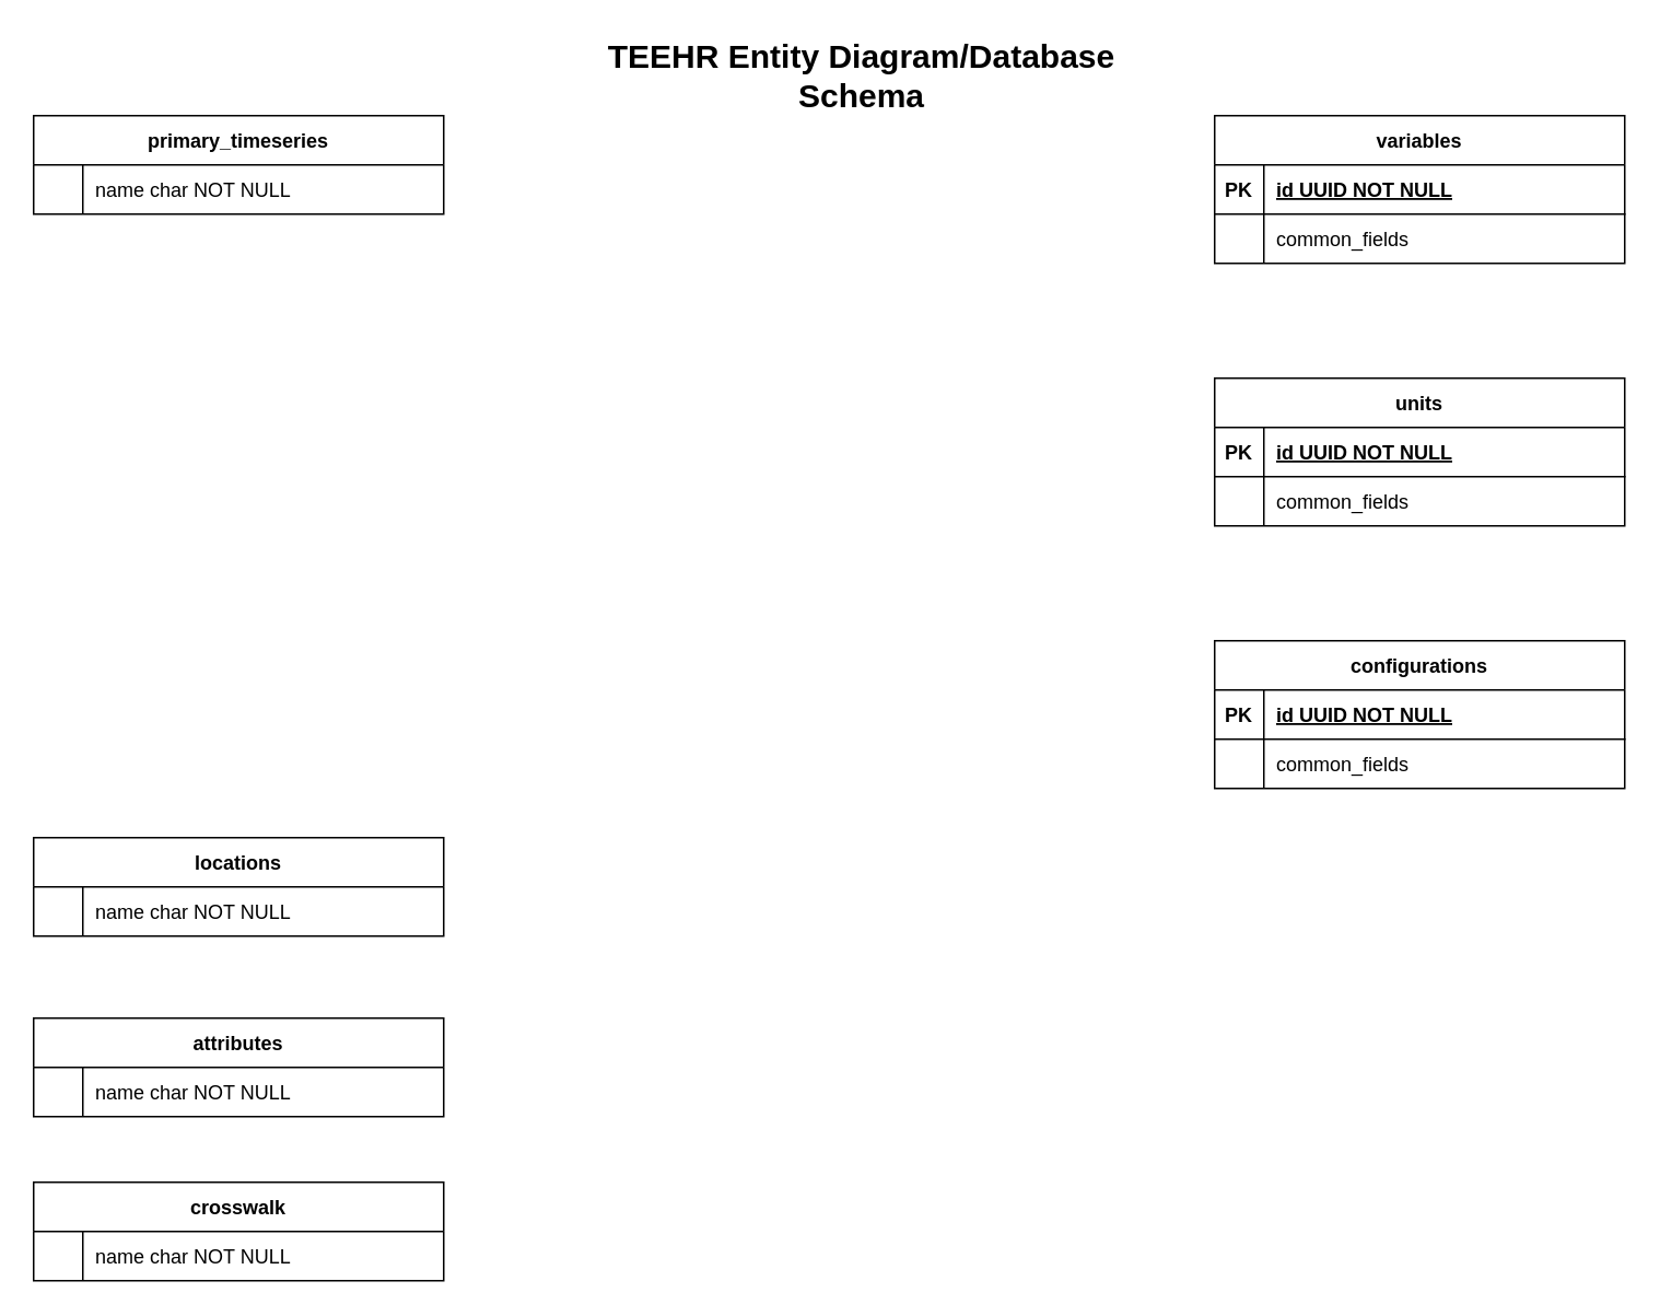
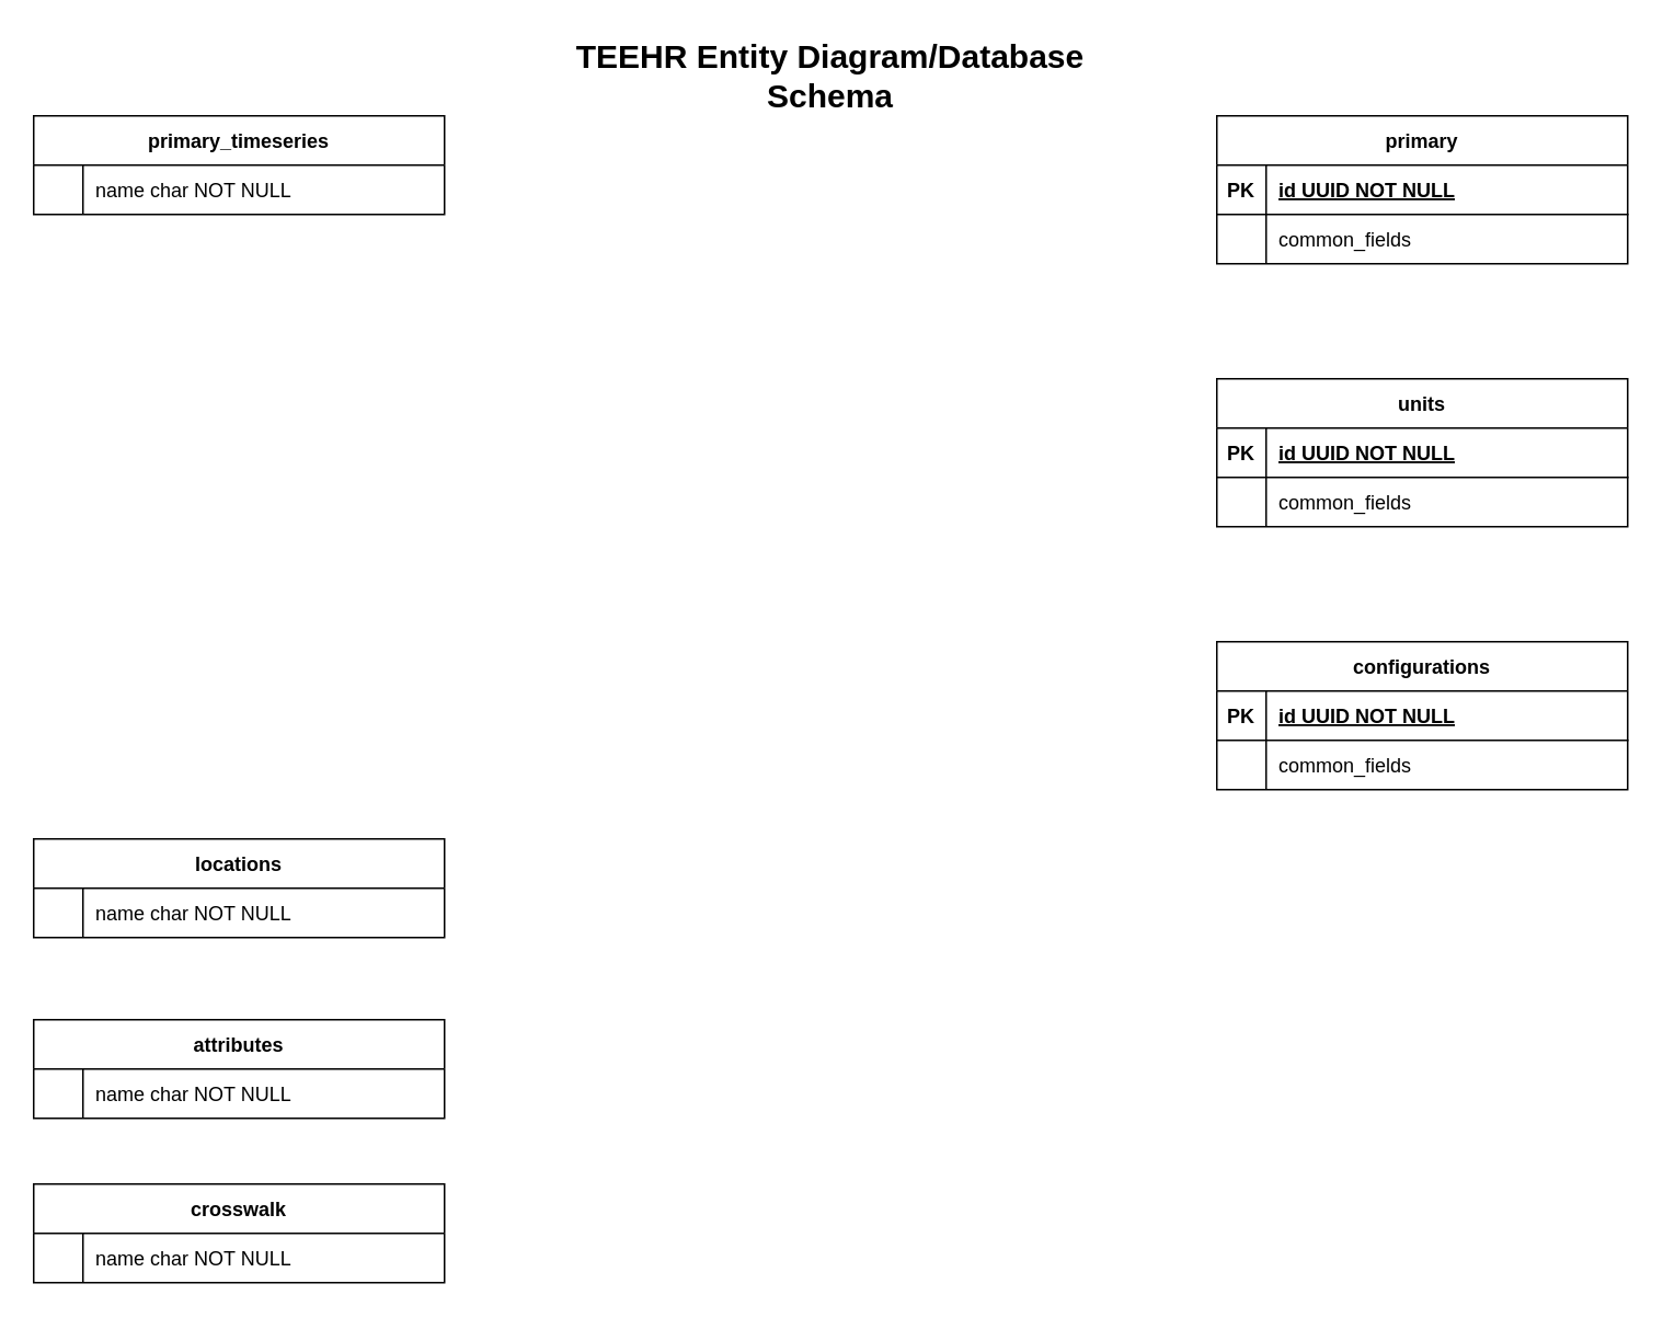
- <mxCell id="6" value="TEEHR Entity Diagram/Database Schema" style="text;html=1;strokeColor=none;fillColor=none;align=center;verticalAlign=middle;whiteSpace=wrap;rounded=0;fontSize=20;fontStyle=1" parent="1" vertex="1"><mxGeometry x="360" y="20" width="330" height="50" as="geometry" /></mxCell>
+ <mxCell id="6" value="TEEHR Entity Diagram/Database Schema" style="text;html=1;strokeColor=none;fillColor=none;align=center;verticalAlign=middle;whiteSpace=wrap;rounded=0;fontSize=20;fontStyle=1" parent="1" vertex="1"><mxGeometry x="340" y="20" width="330" height="50" as="geometry" /></mxCell>
- <mxCell id="7" value="variables" style="shape=table;startSize=30;container=1;collapsible=1;childLayout=tableLayout;fixedRows=1;rowLines=0;fontStyle=1;align=center;resizeLast=1;" parent="1" vertex="1"><mxGeometry x="740" y="70" width="250" height="90" as="geometry" /></mxCell>
+ <mxCell id="7" value="primary" style="shape=table;startSize=30;container=1;collapsible=1;childLayout=tableLayout;fixedRows=1;rowLines=0;fontStyle=1;align=center;resizeLast=1;" parent="1" vertex="1"><mxGeometry x="740" y="70" width="250" height="90" as="geometry" /></mxCell>
